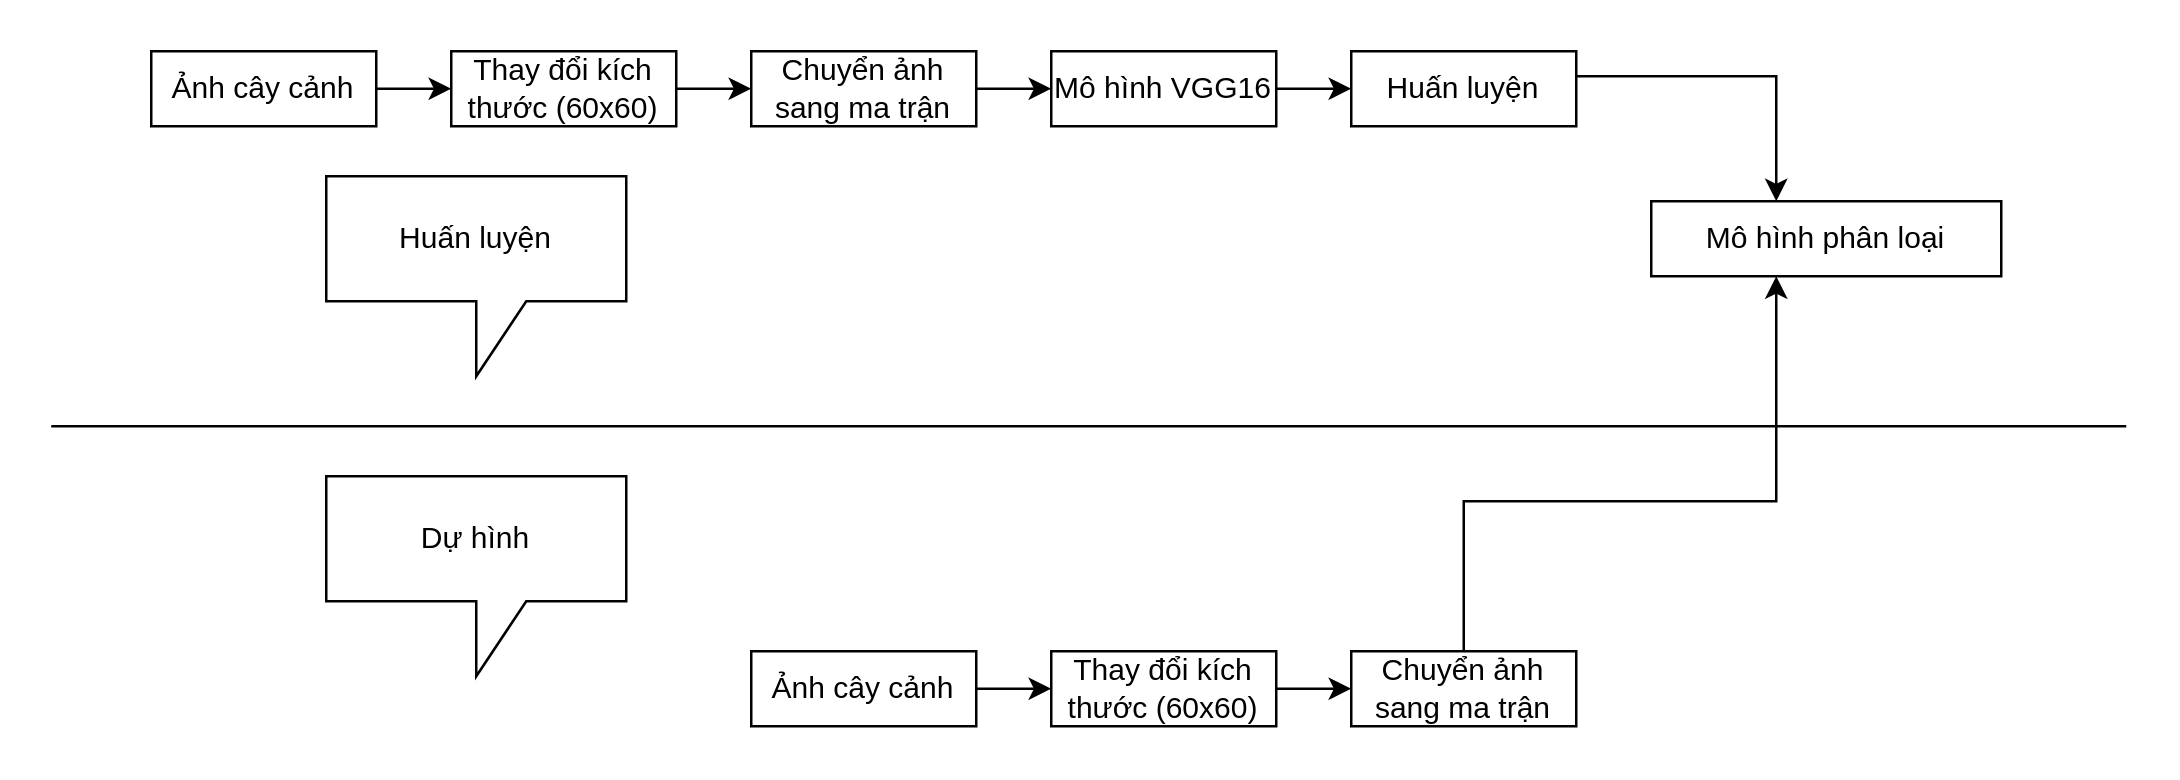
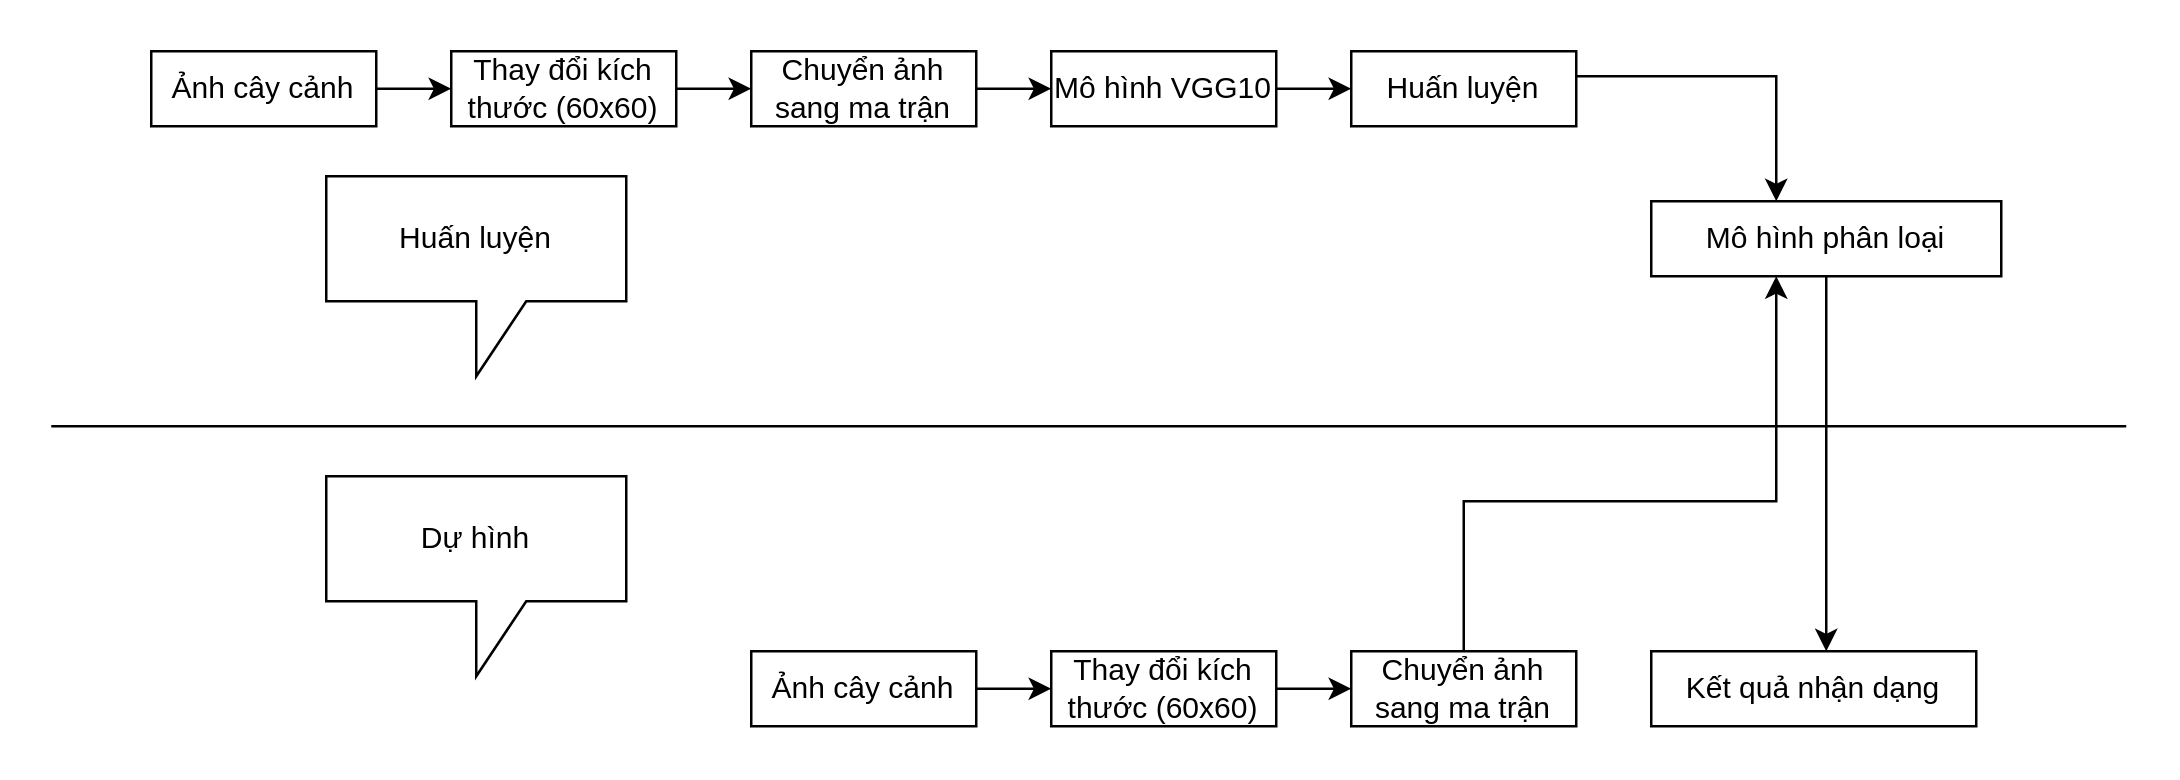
- <mxCell id="9" value="Mô hình VGG16" style="rounded=0;whiteSpace=wrap;html=1;" vertex="1" parent="1"><mxGeometry x="420" y="20" width="90" height="30" as="geometry" /></mxCell>
+ <mxCell id="9" value="Mô hình VGG10" style="rounded=0;whiteSpace=wrap;html=1;" vertex="1" parent="1"><mxGeometry x="420" y="20" width="90" height="30" as="geometry" /></mxCell>
+ <mxCell id="12" value="" style="edgeStyle=orthogonalEdgeStyle;rounded=0;orthogonalLoop=1;jettySize=auto;html=1;" edge="1" parent="1" source="13" target="20"><mxGeometry relative="1" as="geometry"><Array as="points"><mxPoint x="730" y="160" /><mxPoint x="730" y="160" /></Array></mxGeometry></mxCell>
+ <mxCell id="20" value="Kết quả nhận dạng" style="rounded=0;whiteSpace=wrap;html=1;" vertex="1" parent="1"><mxGeometry x="660" y="260" width="130" height="30" as="geometry" /></mxCell>
